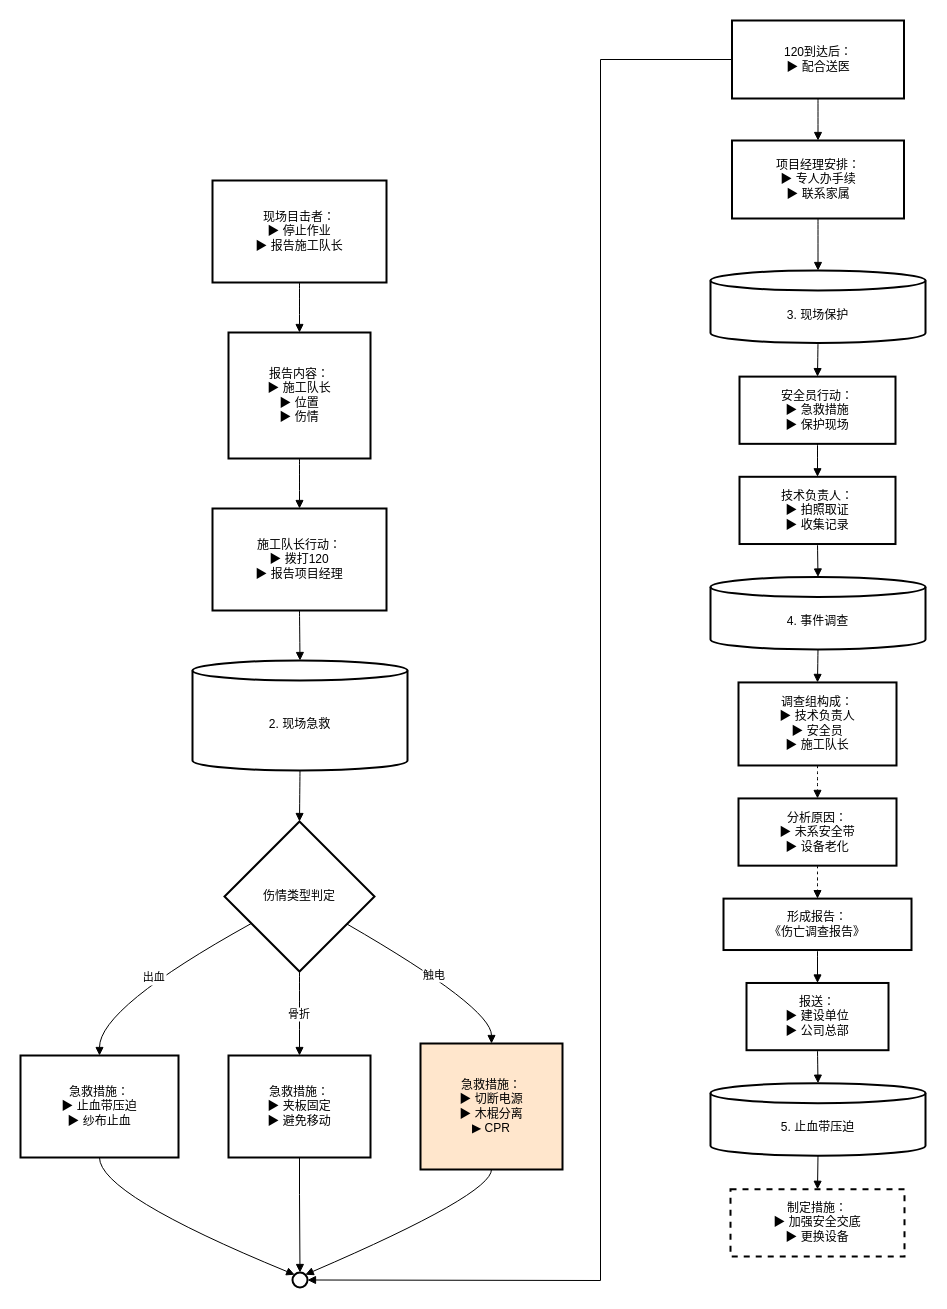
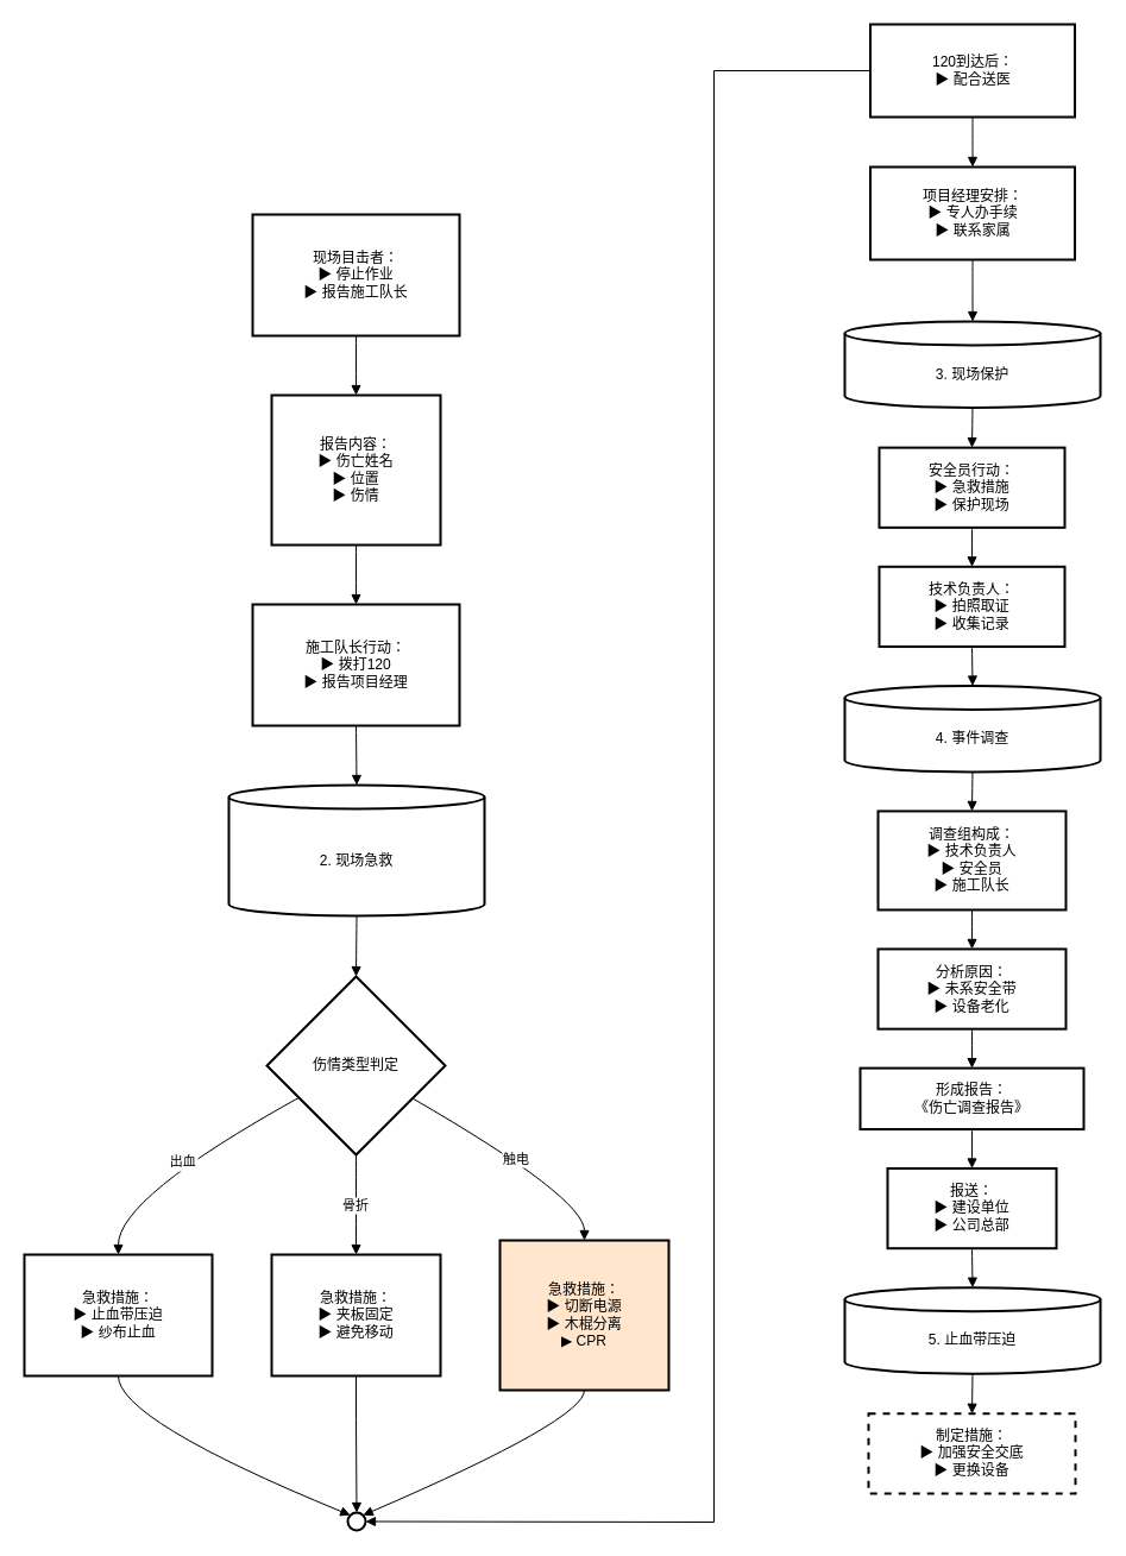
- <mxCell id="3" value="报告内容：&#10;▶ 施工队长&#10;▶ 位置&#10;▶ 伤情" style="whiteSpace=wrap;strokeWidth=2;" vertex="1" parent="1"><mxGeometry x="228" y="332" width="142" height="126" as="geometry" /></mxCell>
+ <mxCell id="3" value="报告内容：&#10;▶ 伤亡姓名&#10;▶ 位置&#10;▶ 伤情" style="whiteSpace=wrap;strokeWidth=2;" vertex="1" parent="1"><mxGeometry x="228" y="332" width="142" height="126" as="geometry" /></mxCell>
- <mxCell id="41" value="" style="curved=1;startArrow=none;endArrow=block;exitX=0.5;exitY=1;entryX=0.5;entryY=0;rounded=0;dashed=1;" edge="1" parent="26" source="31" target="32"><mxGeometry relative="1" as="geometry"><Array as="points" /></mxGeometry></mxCell>
+ <mxCell id="41" value="" style="curved=1;startArrow=none;endArrow=block;exitX=0.5;exitY=1;entryX=0.5;entryY=0;rounded=0;" edge="1" parent="26" source="31" target="32"><mxGeometry relative="1" as="geometry"><Array as="points" /></mxGeometry></mxCell>
- <mxCell id="42" value="" style="curved=1;startArrow=none;endArrow=block;exitX=0.5;exitY=1;entryX=0.5;entryY=0;rounded=0;dashed=1;" edge="1" parent="26" source="32" target="33"><mxGeometry relative="1" as="geometry"><Array as="points" /></mxGeometry></mxCell>
+ <mxCell id="42" value="" style="curved=1;startArrow=none;endArrow=block;exitX=0.5;exitY=1;entryX=0.5;entryY=0;rounded=0;" edge="1" parent="26" source="32" target="33"><mxGeometry relative="1" as="geometry"><Array as="points" /></mxGeometry></mxCell>
